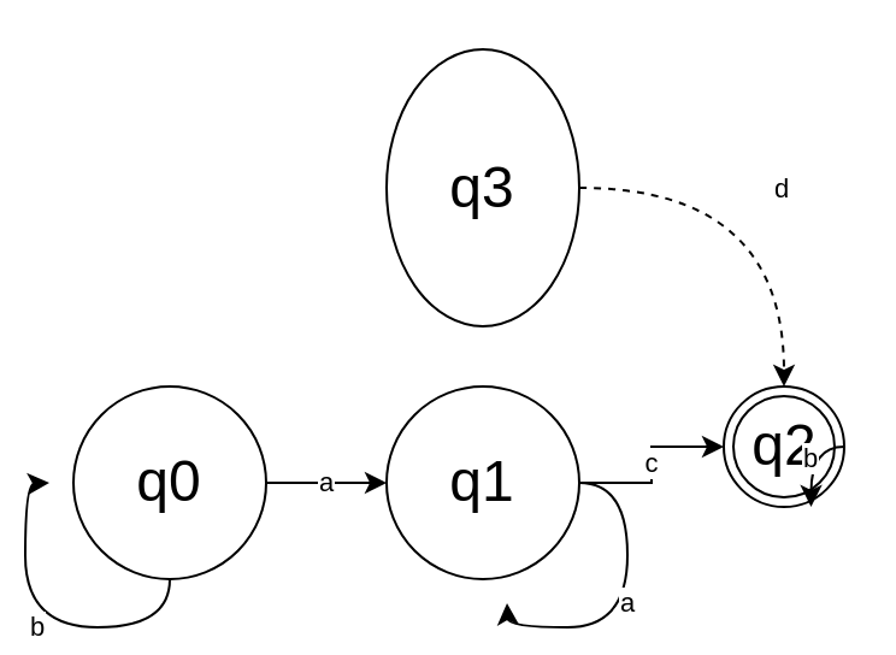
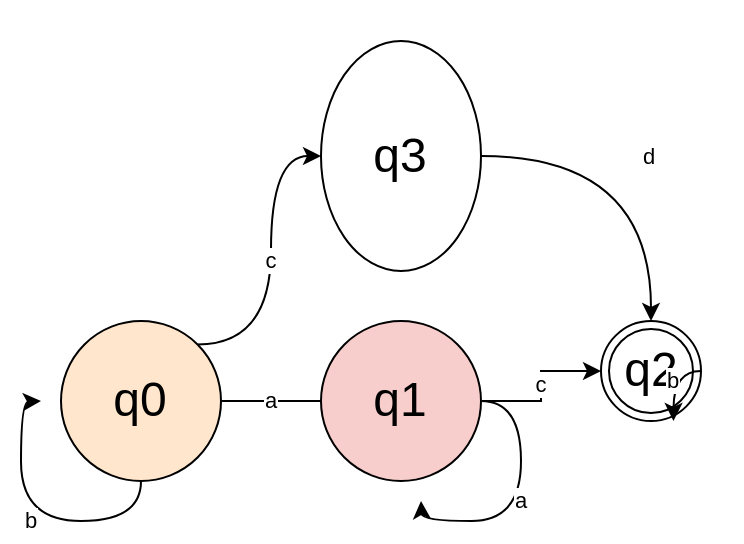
- <mxCell id="10" value="d" style="edgeStyle=orthogonalEdgeStyle;curved=1;rounded=0;orthogonalLoop=1;jettySize=auto;html=1;exitX=1;exitY=0.5;exitDx=0;exitDy=0;entryX=0.5;entryY=0;entryDx=0;entryDy=0;dashed=1;" edge="1" parent="1" source="11" target="9"><mxGeometry relative="1" as="geometry" /></mxCell>
+ <mxCell id="10" value="d" style="edgeStyle=orthogonalEdgeStyle;curved=1;rounded=0;orthogonalLoop=1;jettySize=auto;html=1;exitX=1;exitY=0.5;exitDx=0;exitDy=0;entryX=0.5;entryY=0;entryDx=0;entryDy=0;" edge="1" parent="1" source="11" target="9"><mxGeometry relative="1" as="geometry" /></mxCell>
+ <mxCell id="4" value="c" style="edgeStyle=orthogonalEdgeStyle;curved=1;rounded=0;orthogonalLoop=1;jettySize=auto;html=1;exitX=1;exitY=0;exitDx=0;exitDy=0;entryX=0;entryY=0.5;entryDx=0;entryDy=0;" edge="1" parent="1" source="5" target="11"><mxGeometry relative="1" as="geometry" /></mxCell>
- <mxCell id="5" value="&lt;font style=&quot;font-size: 24px&quot;&gt;q0&lt;/font&gt;" style="ellipse;whiteSpace=wrap;html=1;aspect=fixed;" vertex="1" parent="1"><mxGeometry x="30" y="160" width="80" height="80" as="geometry" /></mxCell>
+ <mxCell id="5" value="&lt;font style=&quot;font-size: 24px&quot;&gt;q0&lt;/font&gt;" style="ellipse;whiteSpace=wrap;html=1;aspect=fixed;fillColor=#ffe6cc;" vertex="1" parent="1"><mxGeometry x="30" y="160" width="80" height="80" as="geometry" /></mxCell>
- <mxCell id="2" value="a" style="edgeStyle=orthogonalEdgeStyle;rounded=0;orthogonalLoop=1;jettySize=auto;html=1;exitX=1;exitY=0.5;exitDx=0;exitDy=0;" edge="1" parent="1" source="5" target="8"><mxGeometry relative="1" as="geometry" /></mxCell>
+ <mxCell id="2" value="a" style="edgeStyle=orthogonalEdgeStyle;rounded=0;orthogonalLoop=1;jettySize=auto;html=1;exitX=1;exitY=0.5;exitDx=0;exitDy=0;endArrow=none;" edge="1" parent="1" source="5" target="8"><mxGeometry relative="1" as="geometry" /></mxCell>
- <mxCell id="8" value="&lt;font style=&quot;font-size: 24px&quot;&gt;q1&lt;/font&gt;" style="ellipse;whiteSpace=wrap;html=1;aspect=fixed;" vertex="1" parent="1"><mxGeometry x="160" y="160" width="80" height="80" as="geometry" /></mxCell>
+ <mxCell id="8" value="&lt;font style=&quot;font-size: 24px&quot;&gt;q1&lt;/font&gt;" style="ellipse;whiteSpace=wrap;html=1;aspect=fixed;fillColor=#f8cecc;" vertex="1" parent="1"><mxGeometry x="160" y="160" width="80" height="80" as="geometry" /></mxCell>
